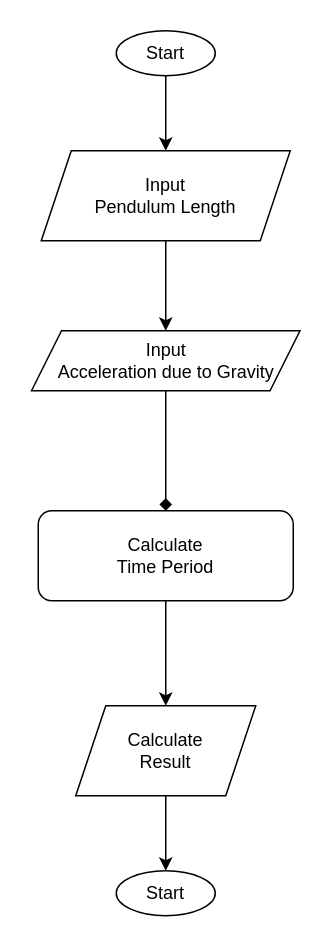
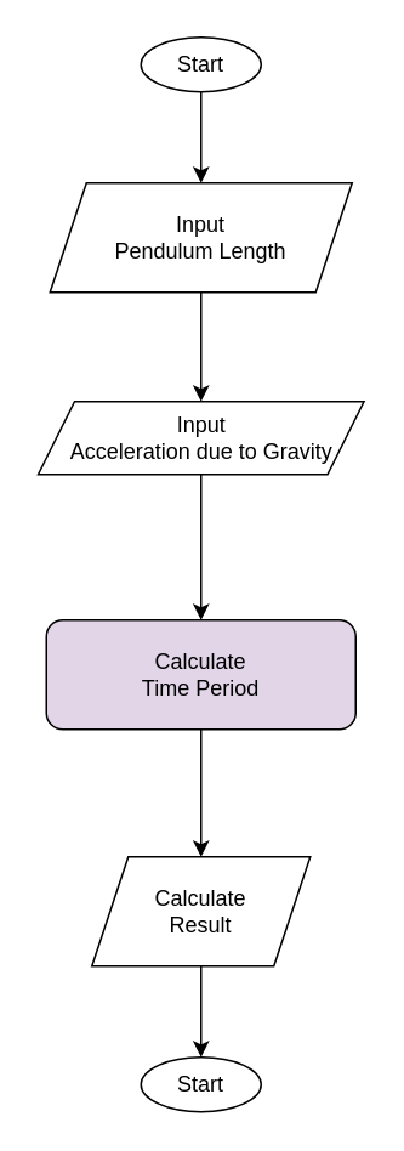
- <mxCell id="6" style="edgeStyle=orthogonalEdgeStyle;rounded=0;orthogonalLoop=1;jettySize=auto;html=1;endArrow=diamond;" edge="1" parent="1" source="7" target="9"><mxGeometry relative="1" as="geometry" /></mxCell>
+ <mxCell id="6" style="edgeStyle=orthogonalEdgeStyle;rounded=0;orthogonalLoop=1;jettySize=auto;html=1;" edge="1" parent="1" source="7" target="9"><mxGeometry relative="1" as="geometry" /></mxCell>
- <mxCell id="9" value="Calculate&lt;br&gt;Time Period" style="rounded=1;whiteSpace=wrap;html=1;" vertex="1" parent="1"><mxGeometry x="25" y="340" width="170" height="60" as="geometry" /></mxCell>
+ <mxCell id="9" value="Calculate&lt;br&gt;Time Period" style="rounded=1;whiteSpace=wrap;html=1;fillColor=#e1d5e7;" vertex="1" parent="1"><mxGeometry x="25" y="340" width="170" height="60" as="geometry" /></mxCell>
